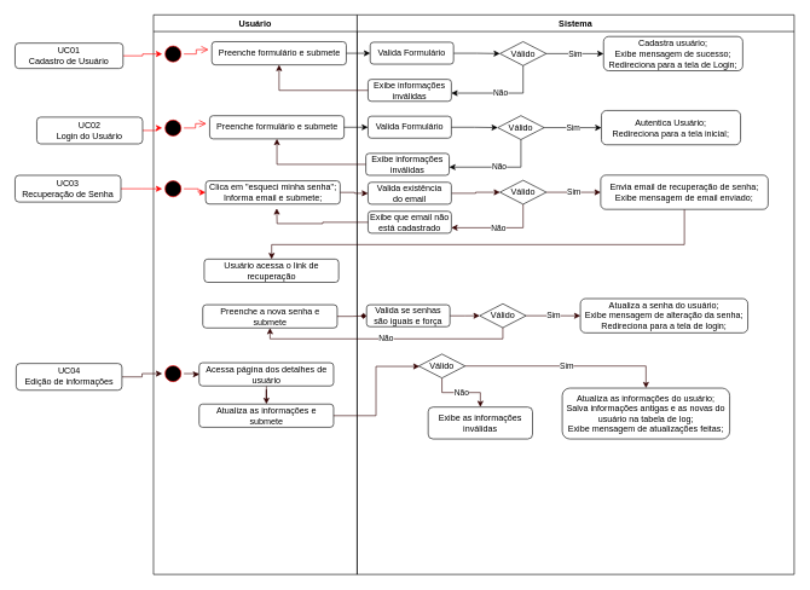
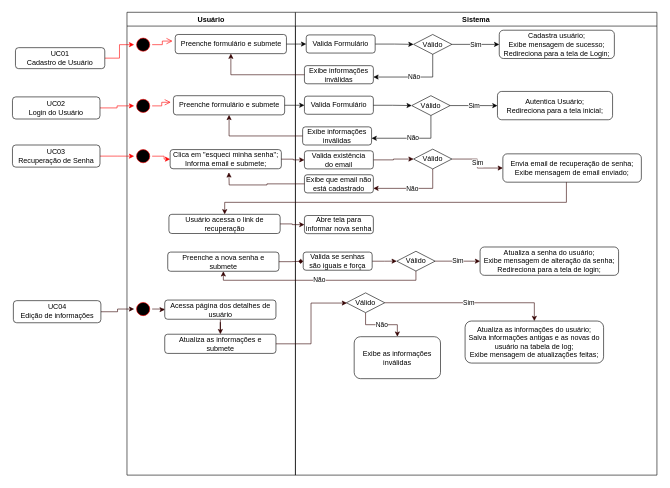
- <mxCell id="19" value="UC01&lt;br&gt;Cadastro de Usuário" style="rounded=1;whiteSpace=wrap;html=1;" vertex="1" parent="2"><mxGeometry y="39" width="149" height="35" as="geometry" /></mxCell>
+ <mxCell id="19" value="UC01&lt;br&gt;Cadastro de Usuário" style="rounded=1;whiteSpace=wrap;html=1;" vertex="1" parent="2"><mxGeometry x="5" y="59" width="149" height="35" as="geometry" /></mxCell>
- <mxCell id="51" value="UC02&lt;br&gt;Login do Usuário" style="rounded=1;whiteSpace=wrap;html=1;" vertex="1" parent="2"><mxGeometry x="30" y="141.12" width="146" height="36.88" as="geometry" /></mxCell>
+ <mxCell id="51" value="UC02&lt;br&gt;Login do Usuário" style="rounded=1;whiteSpace=wrap;html=1;" vertex="1" parent="2"><mxGeometry y="141.12" width="146" height="36.88" as="geometry" /></mxCell>
- <mxCell id="34" value="Envia email de recuperação de senha;&lt;br&gt;Exibe mensagem de email enviado;" style="rounded=1;whiteSpace=wrap;html=1;" vertex="1" parent="20"><mxGeometry x="336" y="221.13" width="231" height="47.25" as="geometry" /></mxCell>
+ <mxCell id="34" value="Envia email de recuperação de senha;&lt;br&gt;Exibe mensagem de email enviado;" style="rounded=1;whiteSpace=wrap;html=1;" vertex="1" parent="20"><mxGeometry x="346" y="236.13" width="231" height="47.25" as="geometry" /></mxCell>
+ <mxCell id="64" style="edgeStyle=orthogonalEdgeStyle;rounded=0;orthogonalLoop=1;jettySize=auto;html=1;strokeColor=#330000;" edge="1" parent="2" source="11" target="35"><mxGeometry relative="1" as="geometry" /></mxCell>
+ <mxCell id="35" value="Abre tela para informar nova senha" style="rounded=1;whiteSpace=wrap;html=1;" vertex="1" parent="20"><mxGeometry x="15" y="339" width="115" height="30.25" as="geometry" /></mxCell>
- <mxCell id="45" value="Exibe as informações inválidas&lt;br&gt;" style="rounded=1;whiteSpace=wrap;html=1;" vertex="1" parent="20"><mxGeometry x="98" y="541.12" width="144" height="44" as="geometry" /></mxCell>
+ <mxCell id="45" value="Exibe as informações inválidas&lt;br&gt;" style="rounded=1;whiteSpace=wrap;html=1;" vertex="1" parent="20"><mxGeometry x="98" y="541.12" width="144" height="70" as="geometry" /></mxCell>
